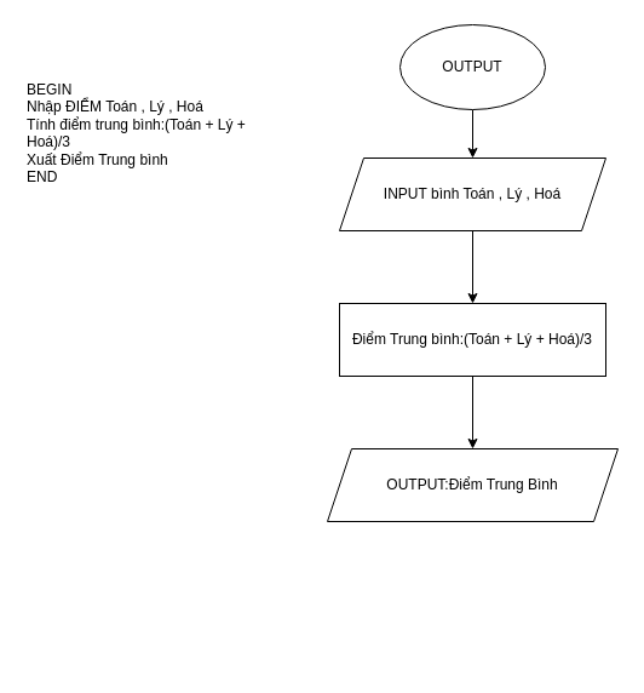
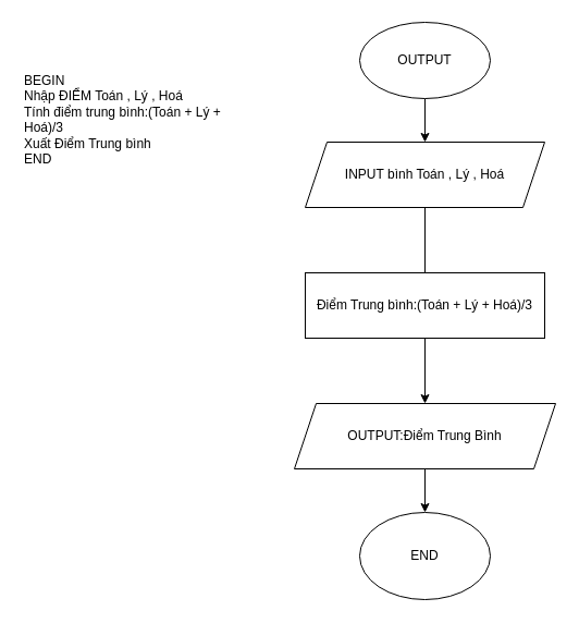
- <mxCell id="5" value="" style="edgeStyle=orthogonalEdgeStyle;rounded=0;orthogonalLoop=1;jettySize=auto;html=1;" edge="1" parent="1" source="6" target="8"><mxGeometry relative="1" as="geometry" /></mxCell>
+ <mxCell id="5" value="" style="edgeStyle=orthogonalEdgeStyle;rounded=0;orthogonalLoop=1;jettySize=auto;html=1;endArrow=none;" edge="1" parent="1" source="6" target="8"><mxGeometry relative="1" as="geometry" /></mxCell>
+ <mxCell id="9" value="" style="edgeStyle=orthogonalEdgeStyle;rounded=0;orthogonalLoop=1;jettySize=auto;html=1;" edge="1" parent="1" source="10" target="4"><mxGeometry relative="1" as="geometry" /></mxCell>
+ <mxCell id="4" value="END" style="ellipse;whiteSpace=wrap;html=1;" vertex="1" parent="1"><mxGeometry x="330" y="470" width="120" height="80" as="geometry" /></mxCell>
